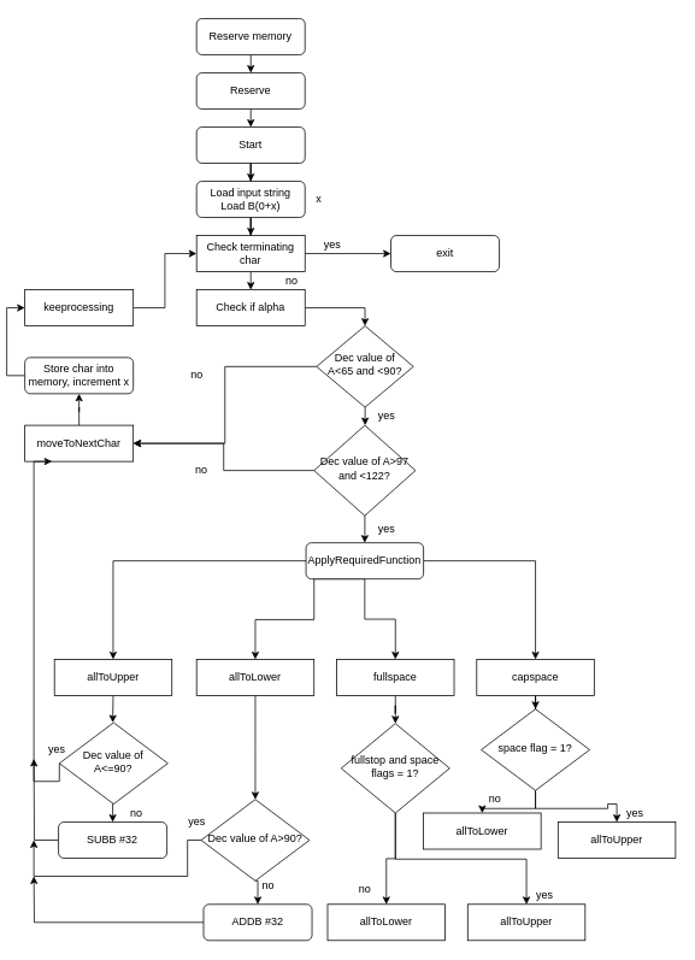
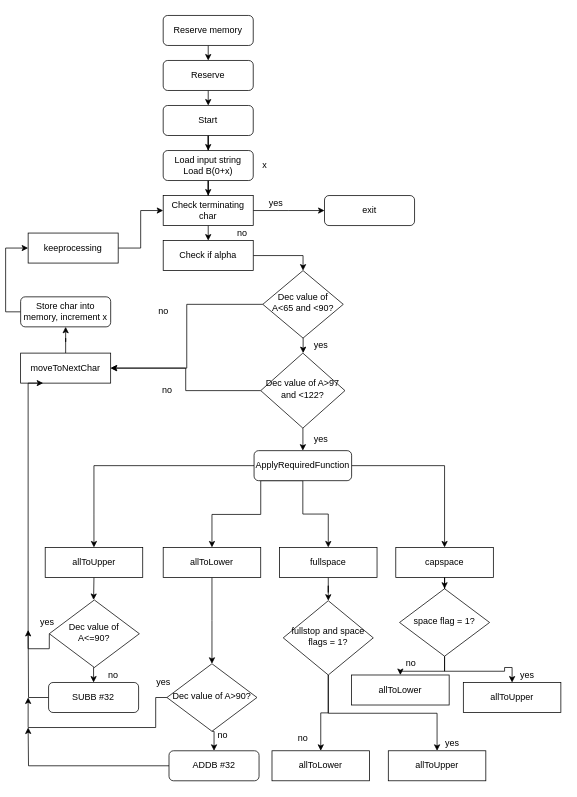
- <mxCell id="17" value="keeprocessing" style="rounded=0;whiteSpace=wrap;html=1;fontSize=12;glass=0;strokeWidth=1;shadow=0;" parent="1" vertex="1"><mxGeometry x="20" y="320" width="120" height="40" as="geometry" /></mxCell>
+ <mxCell id="17" value="keeprocessing" style="rounded=0;whiteSpace=wrap;html=1;fontSize=12;glass=0;strokeWidth=1;shadow=0;" parent="1" vertex="1"><mxGeometry x="30" y="310" width="120" height="40" as="geometry" /></mxCell>
